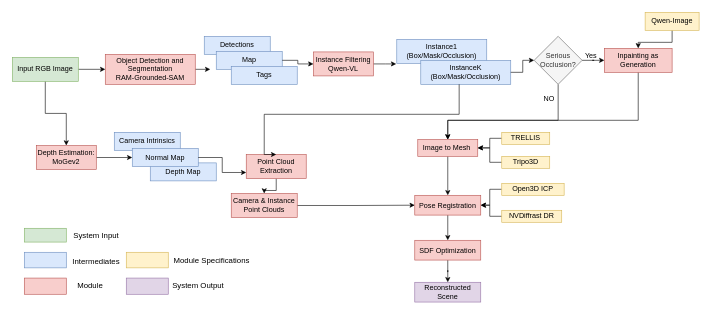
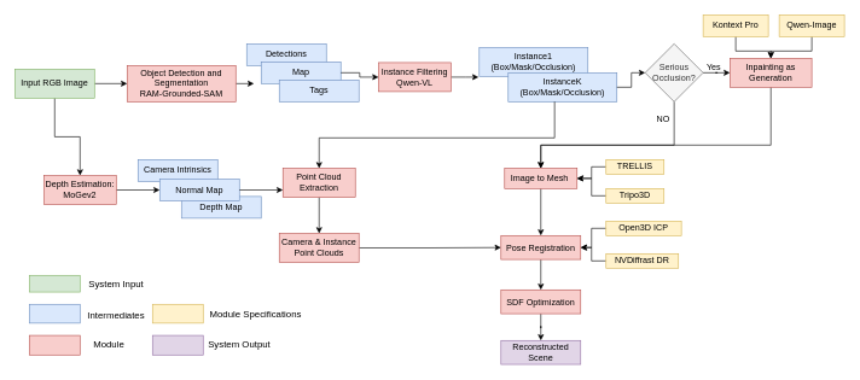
+ <mxCell id="9" value="Kontext Pro" style="rounded=0;whiteSpace=wrap;html=1;fillColor=#fff2cc;strokeColor=#d6b656;" vertex="1" parent="1"><mxGeometry x="970" y="20" width="90" height="30" as="geometry" /></mxCell>
+ <mxCell id="8" style="edgeStyle=orthogonalEdgeStyle;rounded=0;orthogonalLoop=1;jettySize=auto;html=1;entryX=0.5;entryY=0;entryDx=0;entryDy=0;" edge="1" parent="1" source="9" target="24"><mxGeometry relative="1" as="geometry" /></mxCell>
- <mxCell id="37" value="Point Cloud Extraction" style="rounded=0;whiteSpace=wrap;html=1;fillColor=#f8cecc;strokeColor=#b85450;" vertex="1" parent="1"><mxGeometry x="410" y="257" width="100" height="40" as="geometry" /></mxCell>
+ <mxCell id="37" value="Point Cloud Extraction" style="rounded=0;whiteSpace=wrap;html=1;fillColor=#f8cecc;strokeColor=#b85450;" vertex="1" parent="1"><mxGeometry x="390" y="232" width="100" height="40" as="geometry" /></mxCell>
